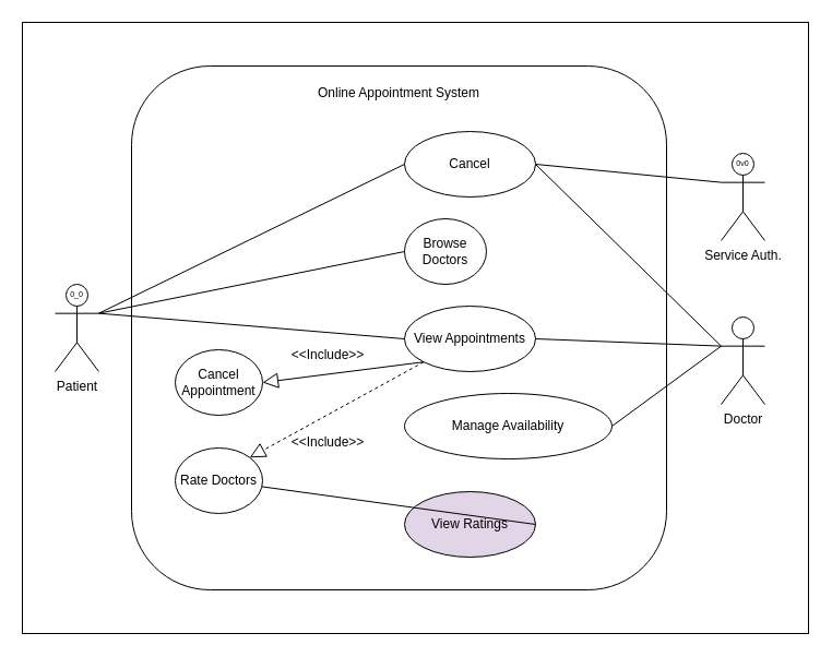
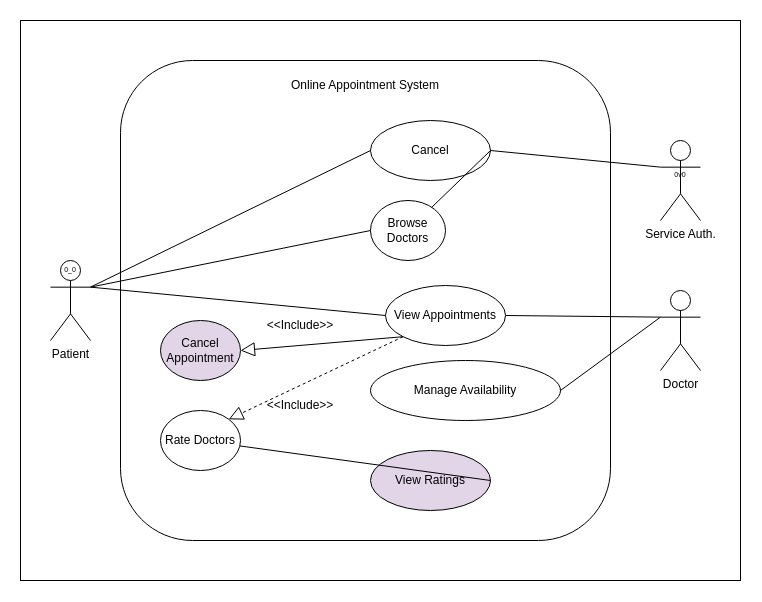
- <mxCell id="28" value="0ν0" style="text;html=1;align=center;verticalAlign=middle;whiteSpace=wrap;rounded=0;fontSize=7;" vertex="1" parent="1"><mxGeometry x="666" y="140" width="28" height="20" as="geometry" /></mxCell>
+ <mxCell id="28" value="0ν0" style="text;html=1;align=center;verticalAlign=middle;whiteSpace=wrap;rounded=0;fontSize=7;" vertex="1" parent="1"><mxGeometry x="666" y="165" width="28" height="20" as="geometry" /></mxCell>
- <mxCell id="18" value="" style="endArrow=none;html=1;rounded=0;exitX=1;exitY=0.5;exitDx=0;exitDy=0;entryX=0;entryY=0.333;entryDx=0;entryDy=0;entryPerimeter=0;" edge="1" parent="1" source="8" target="4"><mxGeometry width="50" height="50" relative="1" as="geometry"><mxPoint x="410" y="350" as="sourcePoint" /><mxPoint x="460" y="300" as="targetPoint" /></mxGeometry></mxCell>
+ <mxCell id="18" value="" style="endArrow=none;html=1;rounded=0;exitX=1;exitY=0.5;exitDx=0;exitDy=0;" edge="1" parent="1" source="8" target="9"><mxGeometry width="50" height="50" relative="1" as="geometry"><mxPoint x="410" y="350" as="sourcePoint" /><mxPoint x="460" y="300" as="targetPoint" /></mxGeometry></mxCell>
- <mxCell id="10" value="View Appointments" style="ellipse;whiteSpace=wrap;html=1;" vertex="1" parent="1"><mxGeometry x="370" y="280" width="120" height="60" as="geometry" /></mxCell>
+ <mxCell id="10" value="View Appointments" style="ellipse;whiteSpace=wrap;html=1;" vertex="1" parent="1"><mxGeometry x="385" y="285" width="120" height="60" as="geometry" /></mxCell>
- <mxCell id="13" value="Cancel Appointment" style="ellipse;whiteSpace=wrap;html=1;" vertex="1" parent="1"><mxGeometry x="160" y="320" width="80" height="60" as="geometry" /></mxCell>
+ <mxCell id="13" value="Cancel Appointment" style="ellipse;whiteSpace=wrap;html=1;fillColor=#e1d5e7;" vertex="1" parent="1"><mxGeometry x="160" y="320" width="80" height="60" as="geometry" /></mxCell>
